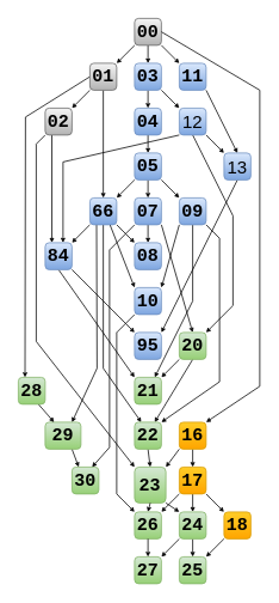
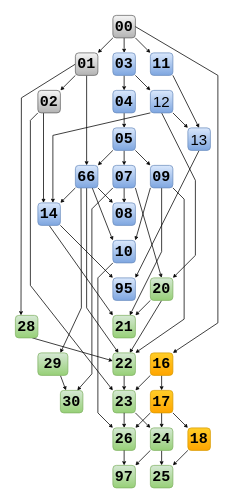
- <mxCell id="37" value="&lt;span style=&quot;font-size: 20px&quot;&gt;84&lt;/span&gt;" style="whiteSpace=wrap;html=1;aspect=fixed;rounded=1;fontFamily=Courier New;fontStyle=1;fillColor=#dae8fc;strokeColor=#6c8ebf;gradientColor=#7ea6e0;" parent="1" vertex="1"><mxGeometry x="50" y="270" width="30" height="30" as="geometry" /></mxCell>
+ <mxCell id="37" value="&lt;span style=&quot;font-size: 20px&quot;&gt;14&lt;/span&gt;" style="whiteSpace=wrap;html=1;aspect=fixed;rounded=1;fontFamily=Courier New;fontStyle=1;fillColor=#dae8fc;strokeColor=#6c8ebf;gradientColor=#7ea6e0;" parent="1" vertex="1"><mxGeometry x="50" y="270" width="30" height="30" as="geometry" /></mxCell>
- <mxCell id="83" style="edgeStyle=none;rounded=0;orthogonalLoop=1;jettySize=auto;html=1;exitX=0.75;exitY=1;exitDx=0;exitDy=0;entryX=0.25;entryY=0;entryDx=0;entryDy=0;endArrow=classic;endFill=1;endSize=3;" parent="1" source="84" target="81" edge="1"><mxGeometry relative="1" as="geometry" /></mxCell>
+ <mxCell id="83" style="edgeStyle=none;rounded=0;orthogonalLoop=1;jettySize=auto;html=1;exitX=0.75;exitY=1;exitDx=0;exitDy=0;endArrow=classic;endFill=1;endSize=3;" parent="1" source="84" target="54" edge="1"><mxGeometry relative="1" as="geometry" /></mxCell>
- <mxCell id="70" value="&lt;span style=&quot;font-size: 20px&quot;&gt;23&lt;/span&gt;" style="whiteSpace=wrap;html=1;aspect=fixed;rounded=1;fontFamily=Courier New;fontStyle=1;fillColor=#d5e8d4;strokeColor=#82b366;gradientColor=#97d077;" parent="1" vertex="1"><mxGeometry x="150" y="520" width="35" height="40" as="geometry" /></mxCell>
+ <mxCell id="70" value="&lt;span style=&quot;font-size: 20px&quot;&gt;23&lt;/span&gt;" style="whiteSpace=wrap;html=1;aspect=fixed;rounded=1;fontFamily=Courier New;fontStyle=1;fillColor=#d5e8d4;strokeColor=#82b366;gradientColor=#97d077;" parent="1" vertex="1"><mxGeometry x="150" y="520" width="30" height="30" as="geometry" /></mxCell>
- <mxCell id="91" value="&lt;span style=&quot;font-size: 20px&quot;&gt;27&lt;/span&gt;" style="whiteSpace=wrap;html=1;aspect=fixed;rounded=1;fontFamily=Courier New;fontStyle=1;fillColor=#d5e8d4;strokeColor=#82b366;gradientColor=#97d077;" parent="1" vertex="1"><mxGeometry x="150" y="620" width="30" height="30" as="geometry" /></mxCell>
+ <mxCell id="91" value="&lt;span style=&quot;font-size: 20px&quot;&gt;97&lt;/span&gt;" style="whiteSpace=wrap;html=1;aspect=fixed;rounded=1;fontFamily=Courier New;fontStyle=1;fillColor=#d5e8d4;strokeColor=#82b366;gradientColor=#97d077;" parent="1" vertex="1"><mxGeometry x="150" y="620" width="30" height="30" as="geometry" /></mxCell>
